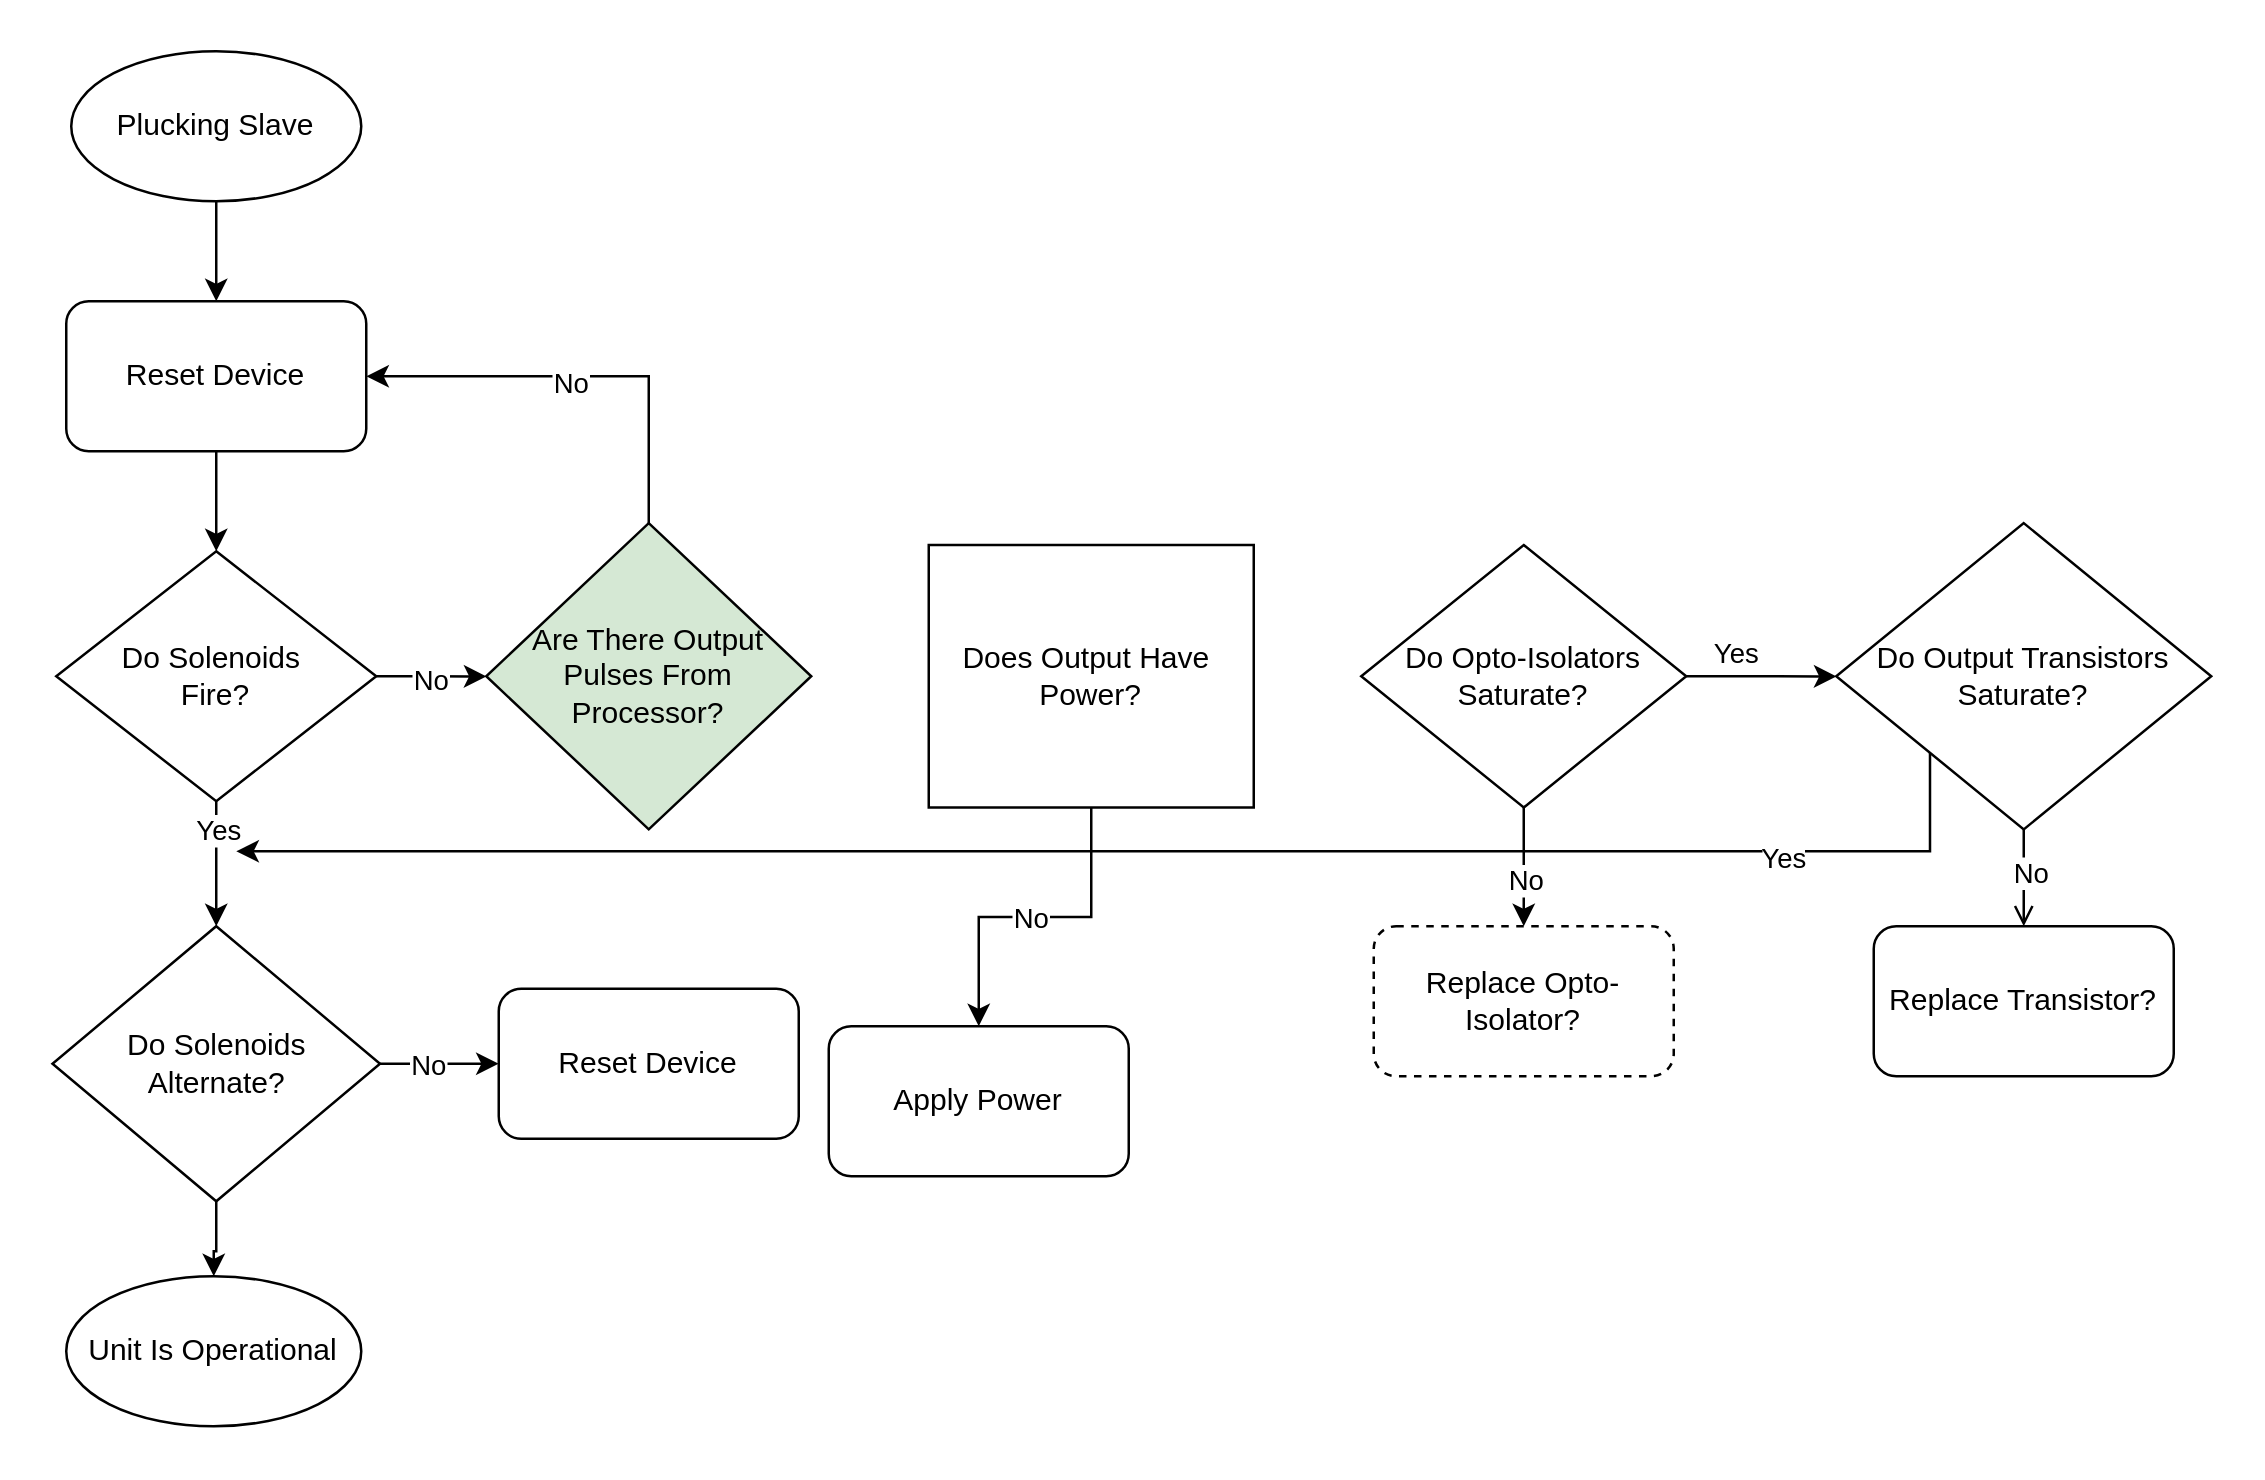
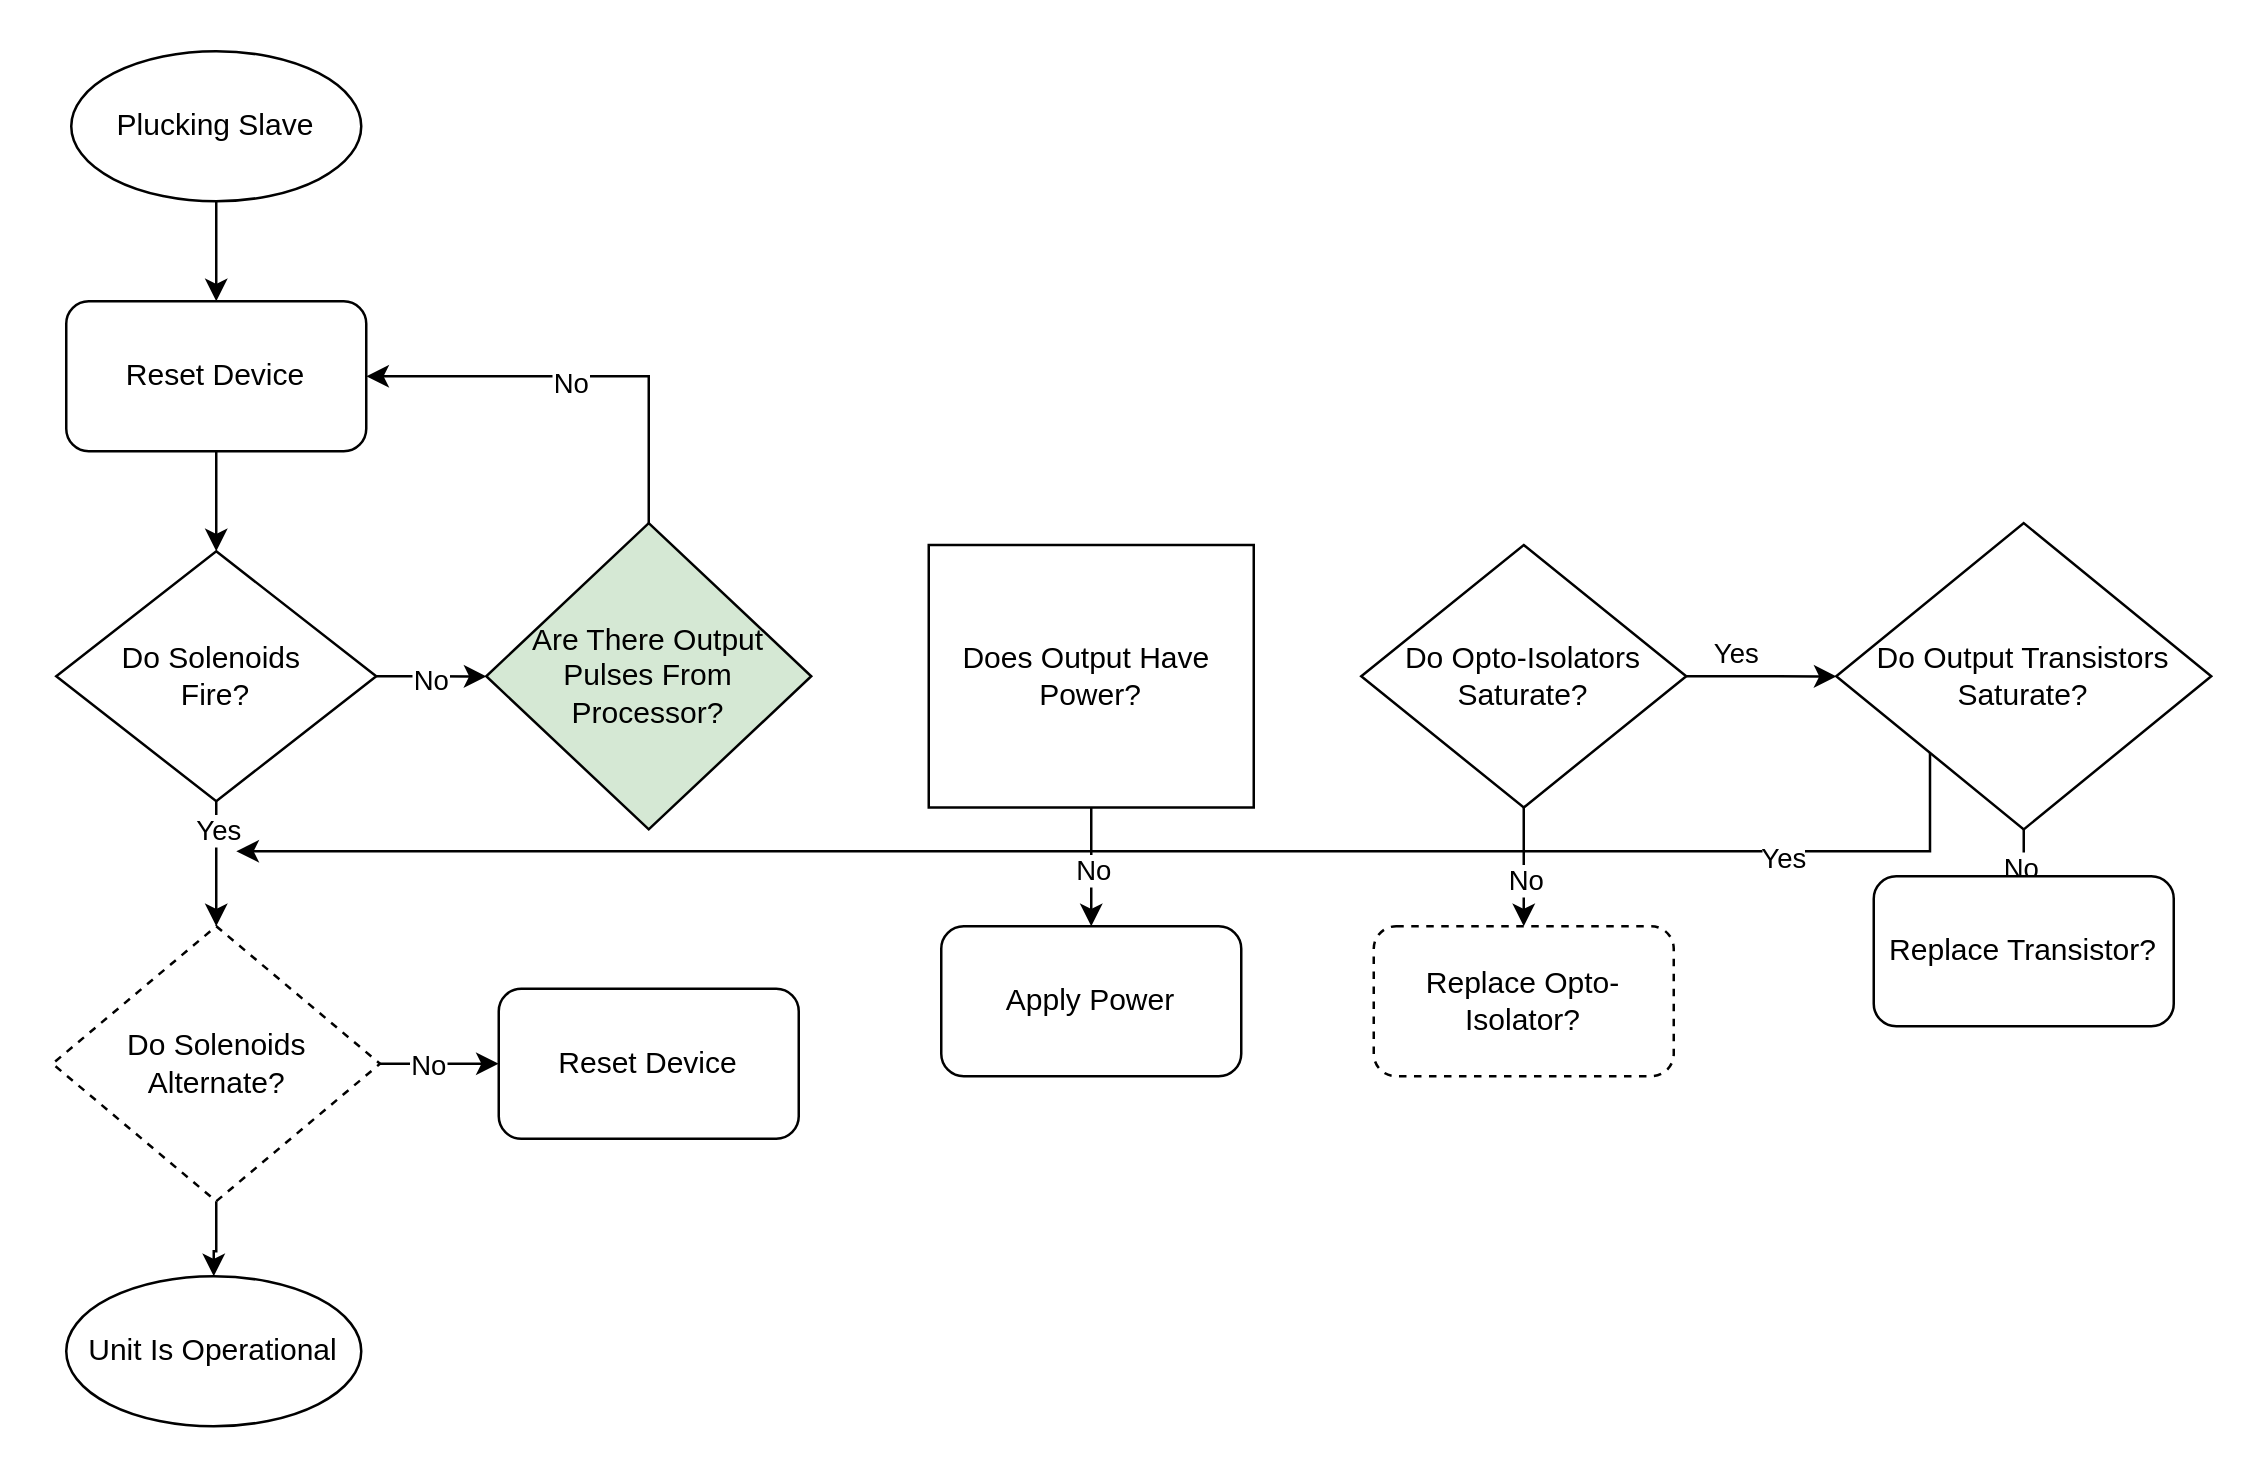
- <mxCell id="33" value="Replace Transistor?" style="rounded=1;whiteSpace=wrap;html=1;" vertex="1" parent="1"><mxGeometry x="749" y="370" width="120" height="60" as="geometry" /></mxCell>
+ <mxCell id="33" value="Replace Transistor?" style="rounded=1;whiteSpace=wrap;html=1;" vertex="1" parent="1"><mxGeometry x="749" y="350" width="120" height="60" as="geometry" /></mxCell>
- <mxCell id="14" value="Do Solenoids&lt;div&gt;Alternate?&lt;/div&gt;" style="rhombus;whiteSpace=wrap;html=1;" vertex="1" parent="1"><mxGeometry x="20.5" y="370" width="131" height="110" as="geometry" /></mxCell>
+ <mxCell id="14" value="Do Solenoids&lt;div&gt;Alternate?&lt;/div&gt;" style="rhombus;whiteSpace=wrap;html=1;dashed=1;" vertex="1" parent="1"><mxGeometry x="20.5" y="370" width="131" height="110" as="geometry" /></mxCell>
- <mxCell id="21" value="Apply Power" style="rounded=1;whiteSpace=wrap;html=1;" vertex="1" parent="1"><mxGeometry x="331" y="410" width="120" height="60" as="geometry" /></mxCell>
+ <mxCell id="21" value="Apply Power" style="rounded=1;whiteSpace=wrap;html=1;" vertex="1" parent="1"><mxGeometry x="376" y="370" width="120" height="60" as="geometry" /></mxCell>
